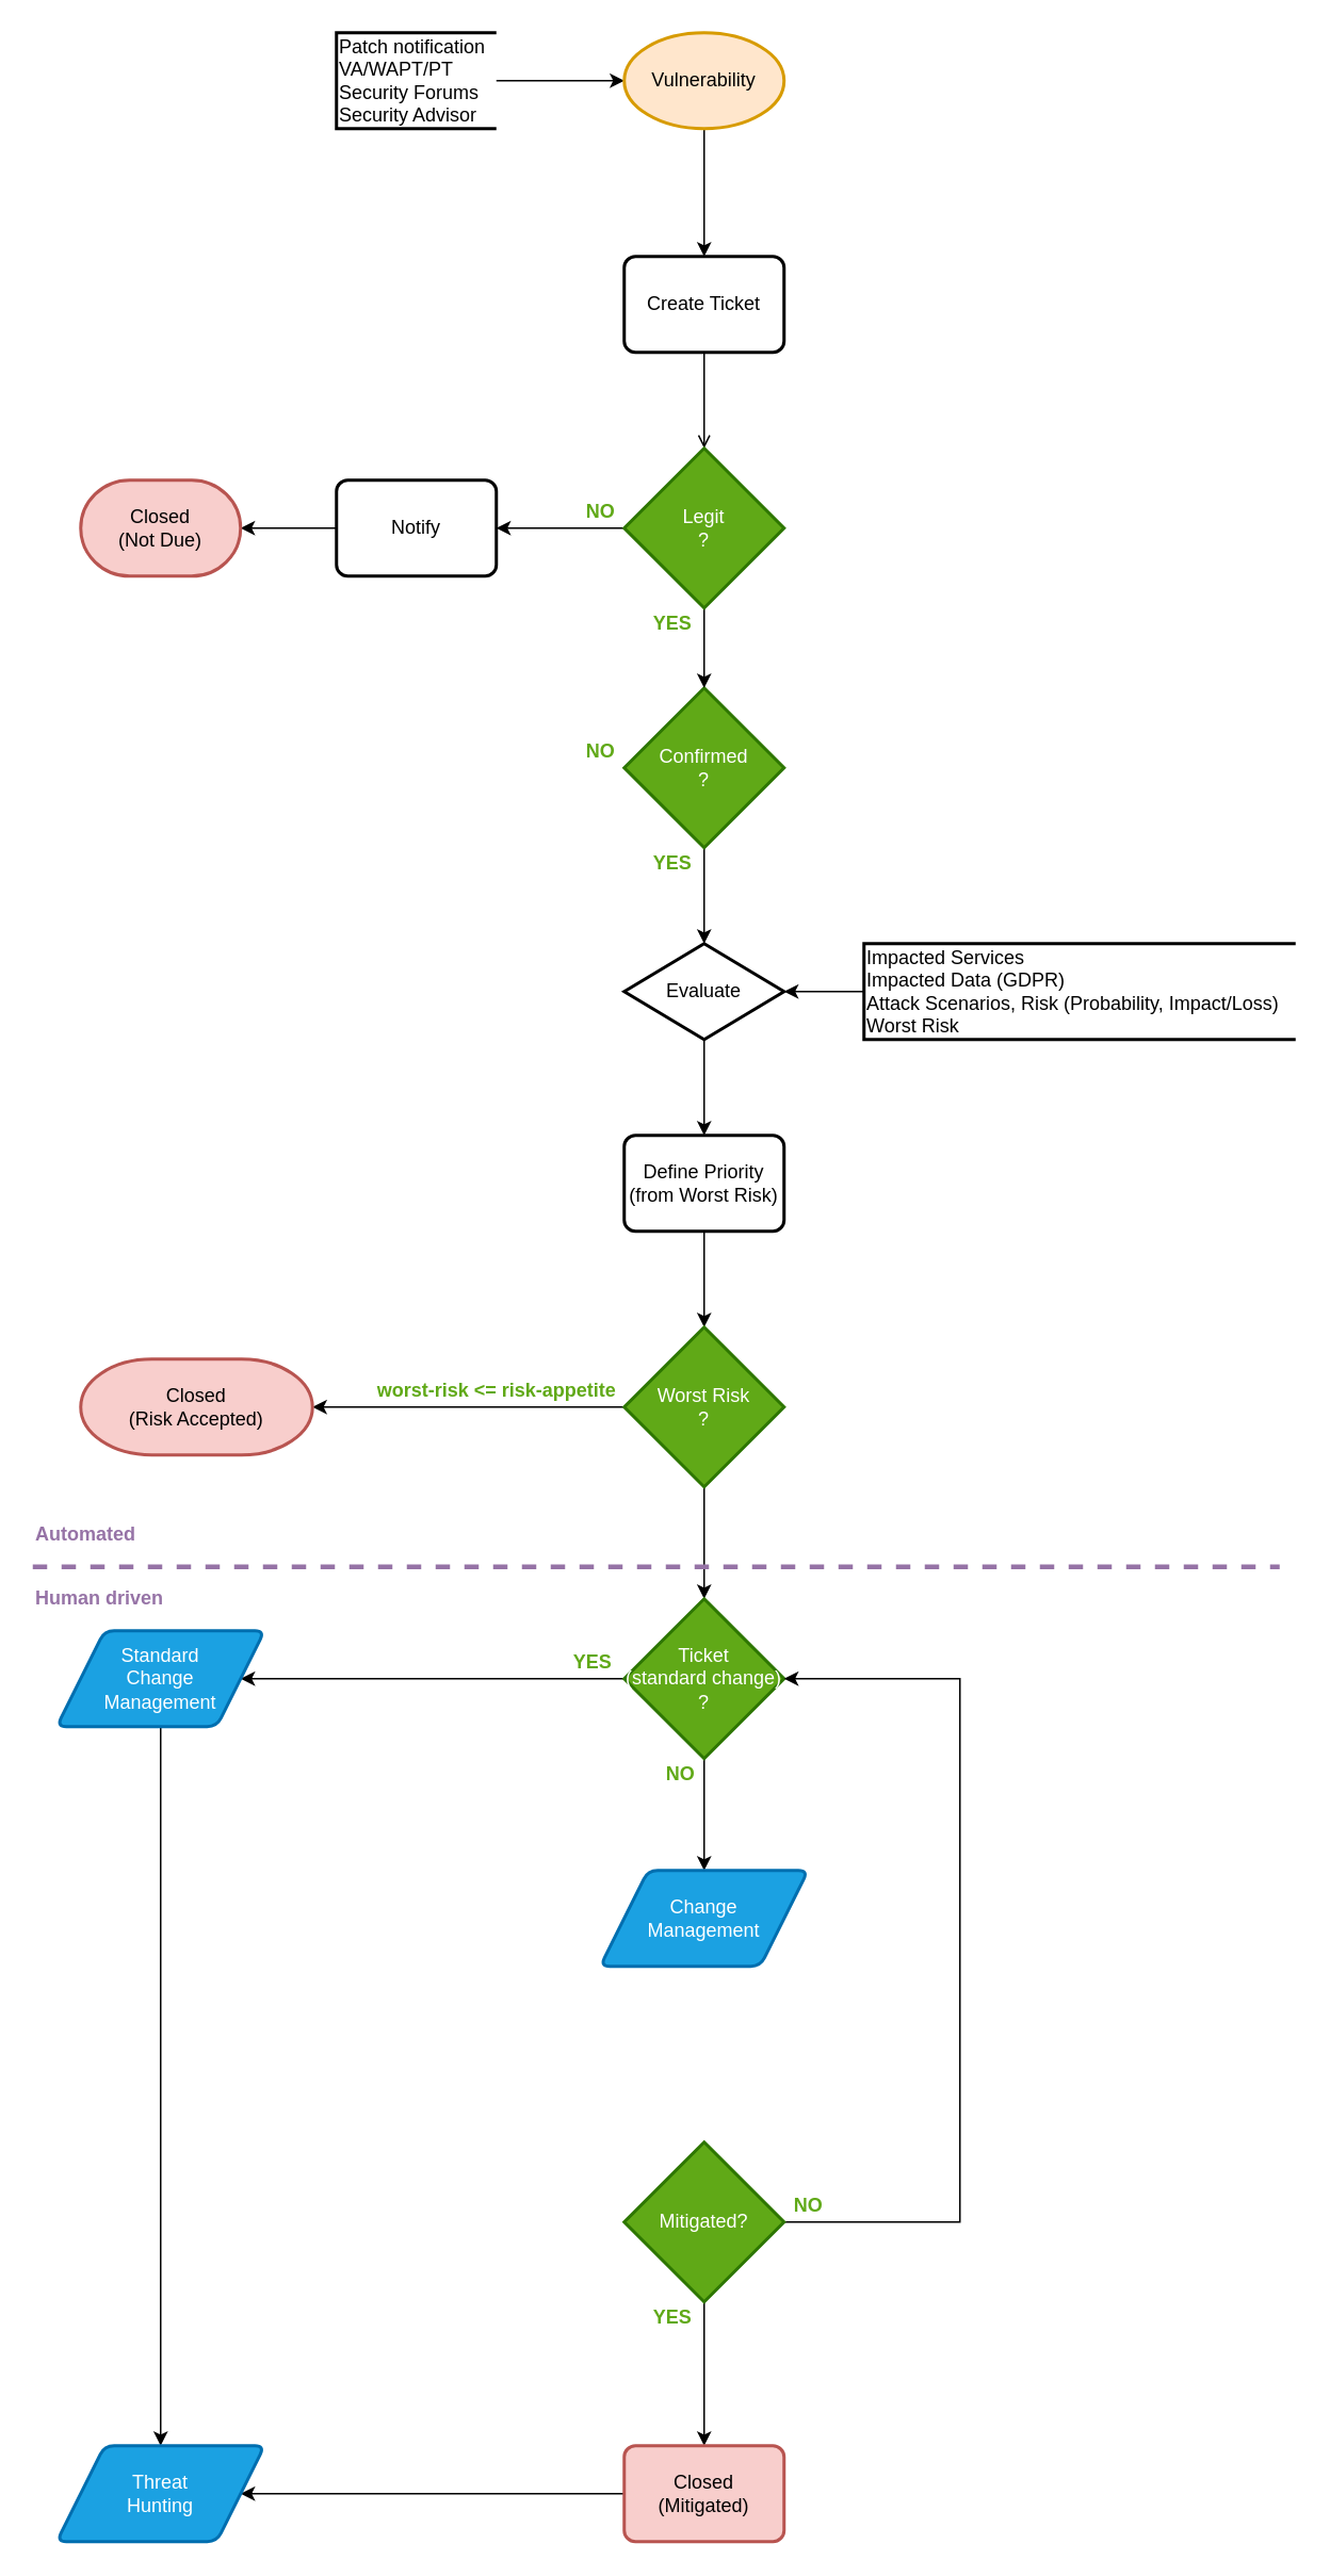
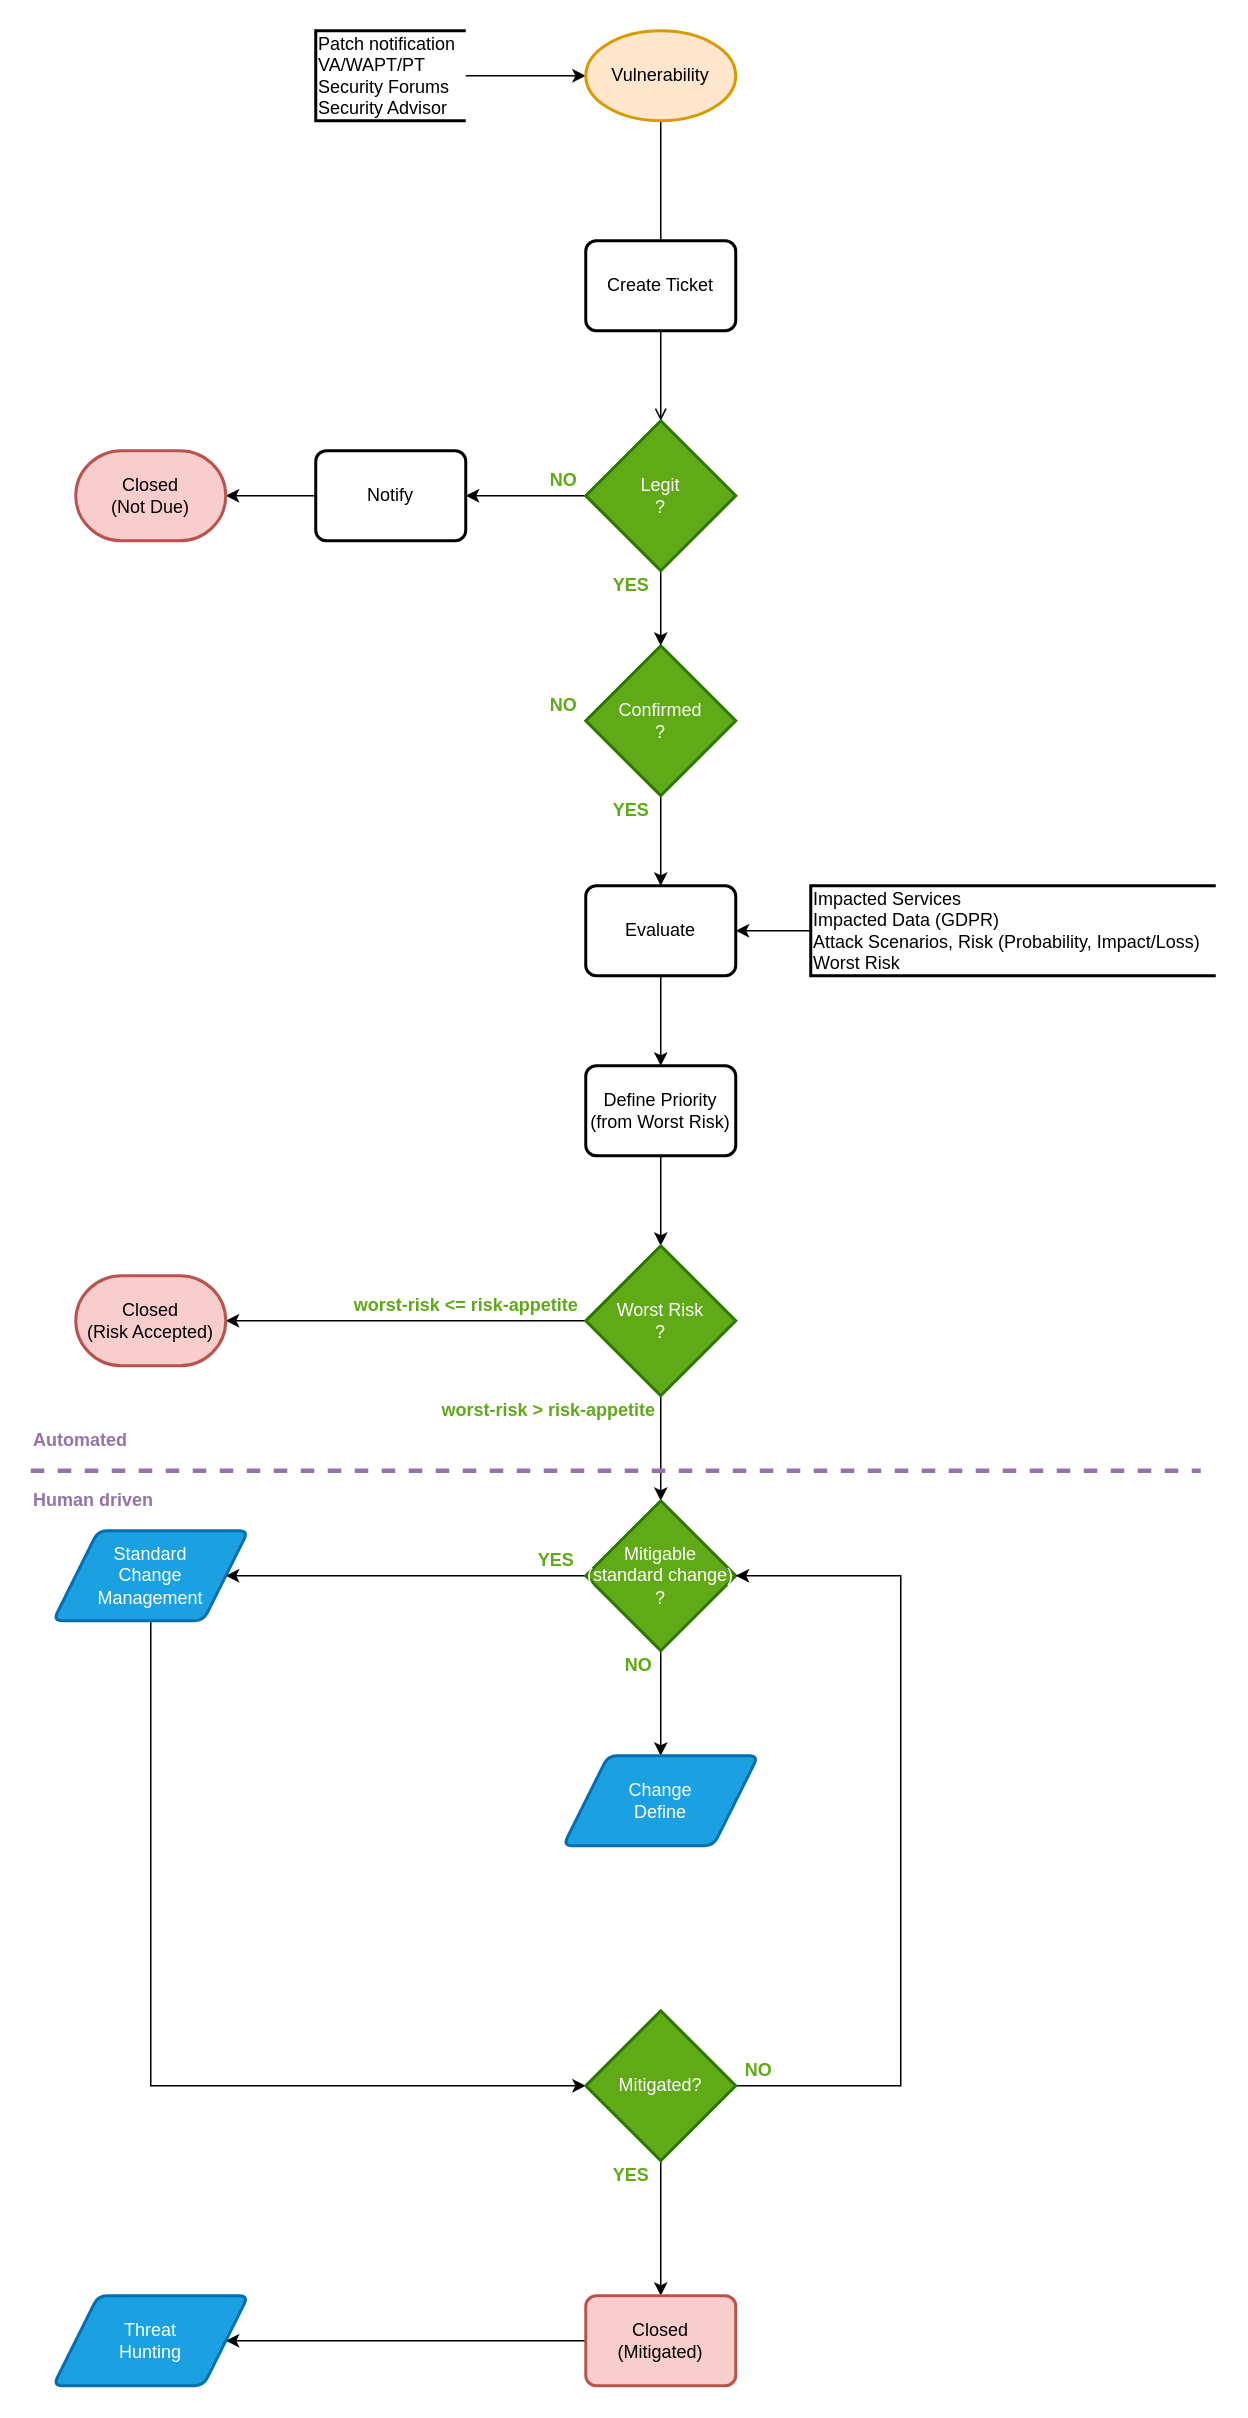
- <mxCell id="4" style="edgeStyle=orthogonalEdgeStyle;rounded=0;orthogonalLoop=1;jettySize=auto;html=1;exitX=0.5;exitY=1;exitDx=0;exitDy=0;exitPerimeter=0;" parent="1" source="5" target="7" edge="1"><mxGeometry relative="1" as="geometry" /></mxCell>
+ <mxCell id="4" style="edgeStyle=orthogonalEdgeStyle;rounded=0;orthogonalLoop=1;jettySize=auto;html=1;exitX=0.5;exitY=1;exitDx=0;exitDy=0;exitPerimeter=0;endArrow=none;" parent="1" source="5" target="7" edge="1"><mxGeometry relative="1" as="geometry" /></mxCell>
- <mxCell id="20" value="Evaluate" style="rhombus;whiteSpace=wrap;html=1;absoluteArcSize=1;arcSize=14;strokeWidth=2;" parent="1" vertex="1"><mxGeometry x="390" y="590" width="100" height="60" as="geometry" /></mxCell>
+ <mxCell id="20" value="Evaluate" style="rounded=1;whiteSpace=wrap;html=1;absoluteArcSize=1;arcSize=14;strokeWidth=2;" parent="1" vertex="1"><mxGeometry x="390" y="590" width="100" height="60" as="geometry" /></mxCell>
- <mxCell id="27" value="Closed&lt;br&gt;(Risk Accepted)" style="strokeWidth=2;html=1;shape=mxgraph.flowchart.terminator;whiteSpace=wrap;fillColor=#f8cecc;strokeColor=#b85450;" parent="1" vertex="1"><mxGeometry x="50" y="850" width="145" height="60" as="geometry" /></mxCell>
+ <mxCell id="27" value="Closed&lt;br&gt;(Risk Accepted)" style="strokeWidth=2;html=1;shape=mxgraph.flowchart.terminator;whiteSpace=wrap;fillColor=#f8cecc;strokeColor=#b85450;" parent="1" vertex="1"><mxGeometry x="50" y="850" width="100" height="60" as="geometry" /></mxCell>
+ <mxCell id="34" value="worst-risk &amp;gt; risk-appetite" style="text;html=1;align=center;verticalAlign=middle;resizable=0;points=[];autosize=1;fontColor=#60A917;fontStyle=1" parent="1" vertex="1"><mxGeometry x="285" y="930" width="160" height="20" as="geometry" /></mxCell>
- <mxCell id="31" value="&lt;div&gt;Ticket&lt;/div&gt;&lt;div&gt;(standard change)&lt;br&gt;&lt;/div&gt;&lt;div&gt;?&lt;br&gt;&lt;/div&gt;" style="strokeWidth=2;html=1;shape=mxgraph.flowchart.decision;whiteSpace=wrap;fillColor=#60a917;strokeColor=#2D7600;fontColor=#ffffff;" parent="1" vertex="1"><mxGeometry x="390" y="1000" width="100" height="100" as="geometry" /></mxCell>
+ <mxCell id="31" value="&lt;div&gt;Mitigable&lt;/div&gt;&lt;div&gt;(standard change)&lt;br&gt;&lt;/div&gt;&lt;div&gt;?&lt;br&gt;&lt;/div&gt;" style="strokeWidth=2;html=1;shape=mxgraph.flowchart.decision;whiteSpace=wrap;fillColor=#60a917;strokeColor=#2D7600;fontColor=#ffffff;" parent="1" vertex="1"><mxGeometry x="390" y="1000" width="100" height="100" as="geometry" /></mxCell>
- <mxCell id="39" value="&lt;div&gt;Change&lt;/div&gt;&lt;div&gt;Management&lt;br&gt;&lt;/div&gt;" style="shape=parallelogram;html=1;strokeWidth=2;perimeter=parallelogramPerimeter;whiteSpace=wrap;rounded=1;arcSize=12;size=0.23;fillColor=#1ba1e2;fontColor=#ffffff;strokeColor=#006EAF;" parent="1" vertex="1"><mxGeometry x="375" y="1170" width="130" height="60" as="geometry" /></mxCell>
+ <mxCell id="39" value="&lt;div&gt;Change&lt;/div&gt;&lt;div&gt;Define&lt;br&gt;&lt;/div&gt;" style="shape=parallelogram;html=1;strokeWidth=2;perimeter=parallelogramPerimeter;whiteSpace=wrap;rounded=1;arcSize=12;size=0.23;fillColor=#1ba1e2;fontColor=#ffffff;strokeColor=#006EAF;" parent="1" vertex="1"><mxGeometry x="375" y="1170" width="130" height="60" as="geometry" /></mxCell>
- <mxCell id="37" style="edgeStyle=orthogonalEdgeStyle;rounded=0;orthogonalLoop=1;jettySize=auto;html=1;exitX=0.5;exitY=1;exitDx=0;exitDy=0;" parent="1" source="38" target="47" edge="1"><mxGeometry relative="1" as="geometry" /></mxCell>
+ <mxCell id="37" style="edgeStyle=orthogonalEdgeStyle;rounded=0;orthogonalLoop=1;jettySize=auto;html=1;exitX=0.5;exitY=1;exitDx=0;exitDy=0;entryX=0;entryY=0.5;entryDx=0;entryDy=0;entryPerimeter=0;" parent="1" source="38" target="42" edge="1"><mxGeometry relative="1" as="geometry" /></mxCell>
